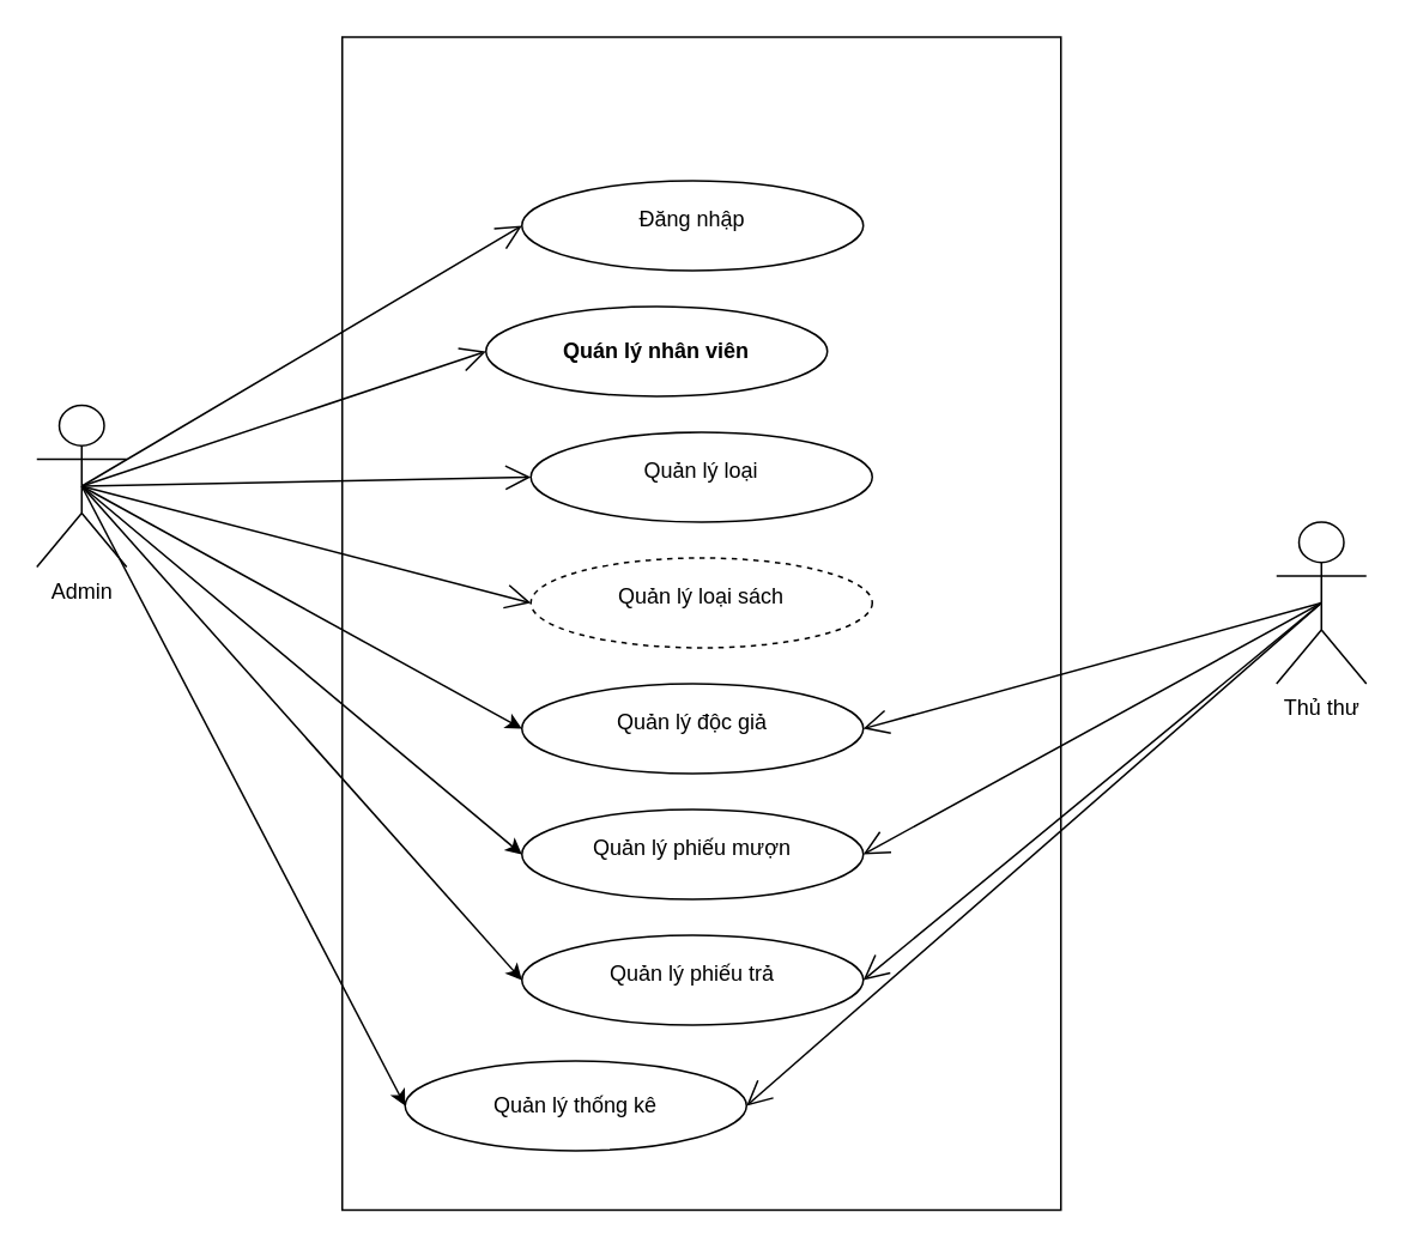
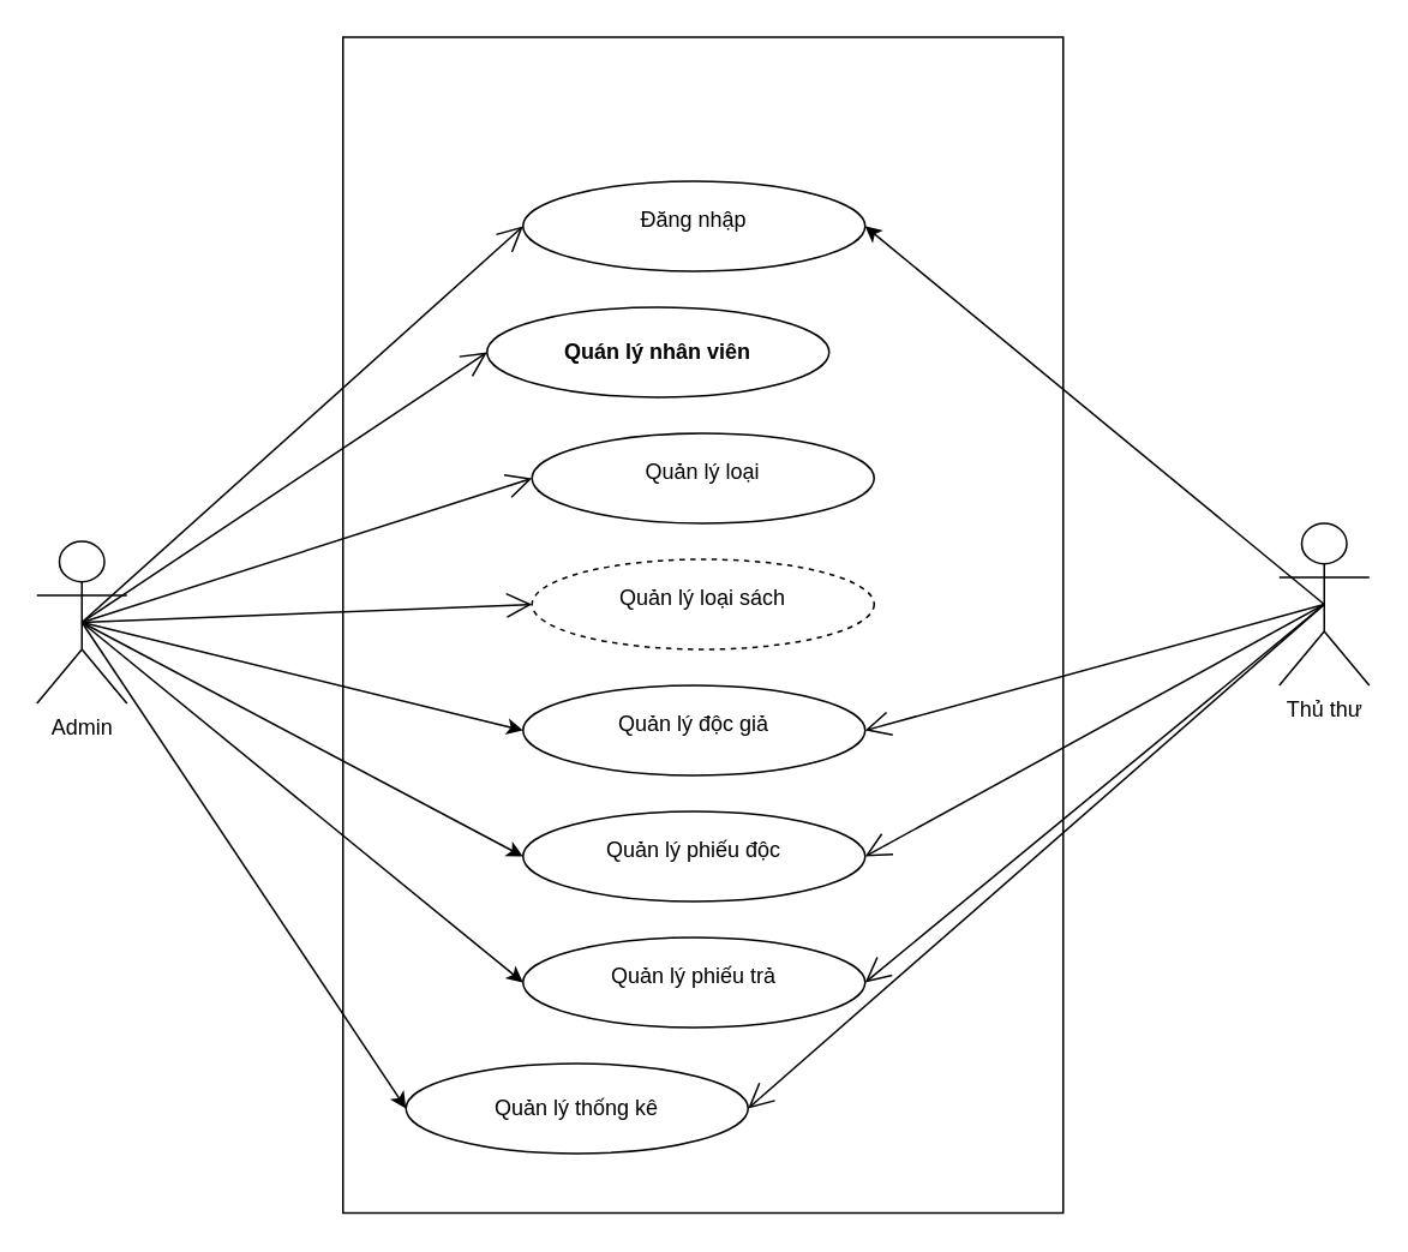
+ <mxCell id="14" style="rounded=0;orthogonalLoop=1;jettySize=auto;html=1;exitX=0.5;exitY=0.5;exitDx=0;exitDy=0;exitPerimeter=0;entryX=1;entryY=0.5;entryDx=0;entryDy=0;" parent="1" source="15" target="16" edge="1"><mxGeometry relative="1" as="geometry" /></mxCell>
- <mxCell id="7" value="Admin" style="shape=umlActor;verticalLabelPosition=bottom;verticalAlign=top;html=1;outlineConnect=0;labelBackgroundColor=none;" parent="1" vertex="1"><mxGeometry x="20" y="225" width="50" height="90" as="geometry" /></mxCell>
+ <mxCell id="7" value="Admin" style="shape=umlActor;verticalLabelPosition=bottom;verticalAlign=top;html=1;outlineConnect=0;labelBackgroundColor=none;" parent="1" vertex="1"><mxGeometry x="20" y="300" width="50" height="90" as="geometry" /></mxCell>
- <mxCell id="22" value="&lt;table&gt;&lt;tbody&gt;&lt;tr&gt;&lt;td data-col-size=&quot;sm&quot; data-end=&quot;1338&quot; data-start=&quot;1326&quot;&gt;&lt;strong data-end=&quot;1337&quot; data-start=&quot;1328&quot;&gt;&lt;/strong&gt;&lt;/td&gt;&lt;/tr&gt;&lt;/tbody&gt;&lt;/table&gt;Quản lý phiếu mượn&lt;table&gt;&lt;tbody&gt;&lt;tr&gt;&lt;td data-col-size=&quot;sm&quot; data-end=&quot;1362&quot; data-start=&quot;1338&quot;&gt;&lt;table&gt;&lt;tbody&gt;&lt;tr&gt;&lt;td data-col-size=&quot;md&quot; data-end=&quot;1443&quot; data-start=&quot;1390&quot;&gt;&lt;/td&gt;&lt;/tr&gt;&lt;/tbody&gt;&lt;/table&gt;&lt;/td&gt;&lt;/tr&gt;&lt;/tbody&gt;&lt;/table&gt;" style="ellipse;whiteSpace=wrap;html=1;fontStyle=0;labelBackgroundColor=none;fillColor=none;" parent="1" vertex="1"><mxGeometry x="290" y="450" width="190" height="50" as="geometry" /></mxCell>
+ <mxCell id="22" value="&lt;table&gt;&lt;tbody&gt;&lt;tr&gt;&lt;td data-col-size=&quot;sm&quot; data-end=&quot;1338&quot; data-start=&quot;1326&quot;&gt;&lt;strong data-end=&quot;1337&quot; data-start=&quot;1328&quot;&gt;&lt;/strong&gt;&lt;/td&gt;&lt;/tr&gt;&lt;/tbody&gt;&lt;/table&gt;Quản lý phiếu độc&lt;table&gt;&lt;tbody&gt;&lt;tr&gt;&lt;td data-col-size=&quot;sm&quot; data-end=&quot;1362&quot; data-start=&quot;1338&quot;&gt;&lt;table&gt;&lt;tbody&gt;&lt;tr&gt;&lt;td data-col-size=&quot;md&quot; data-end=&quot;1443&quot; data-start=&quot;1390&quot;&gt;&lt;/td&gt;&lt;/tr&gt;&lt;/tbody&gt;&lt;/table&gt;&lt;/td&gt;&lt;/tr&gt;&lt;/tbody&gt;&lt;/table&gt;" style="ellipse;whiteSpace=wrap;html=1;fontStyle=0;labelBackgroundColor=none;fillColor=none;" parent="1" vertex="1"><mxGeometry x="290" y="450" width="190" height="50" as="geometry" /></mxCell>
